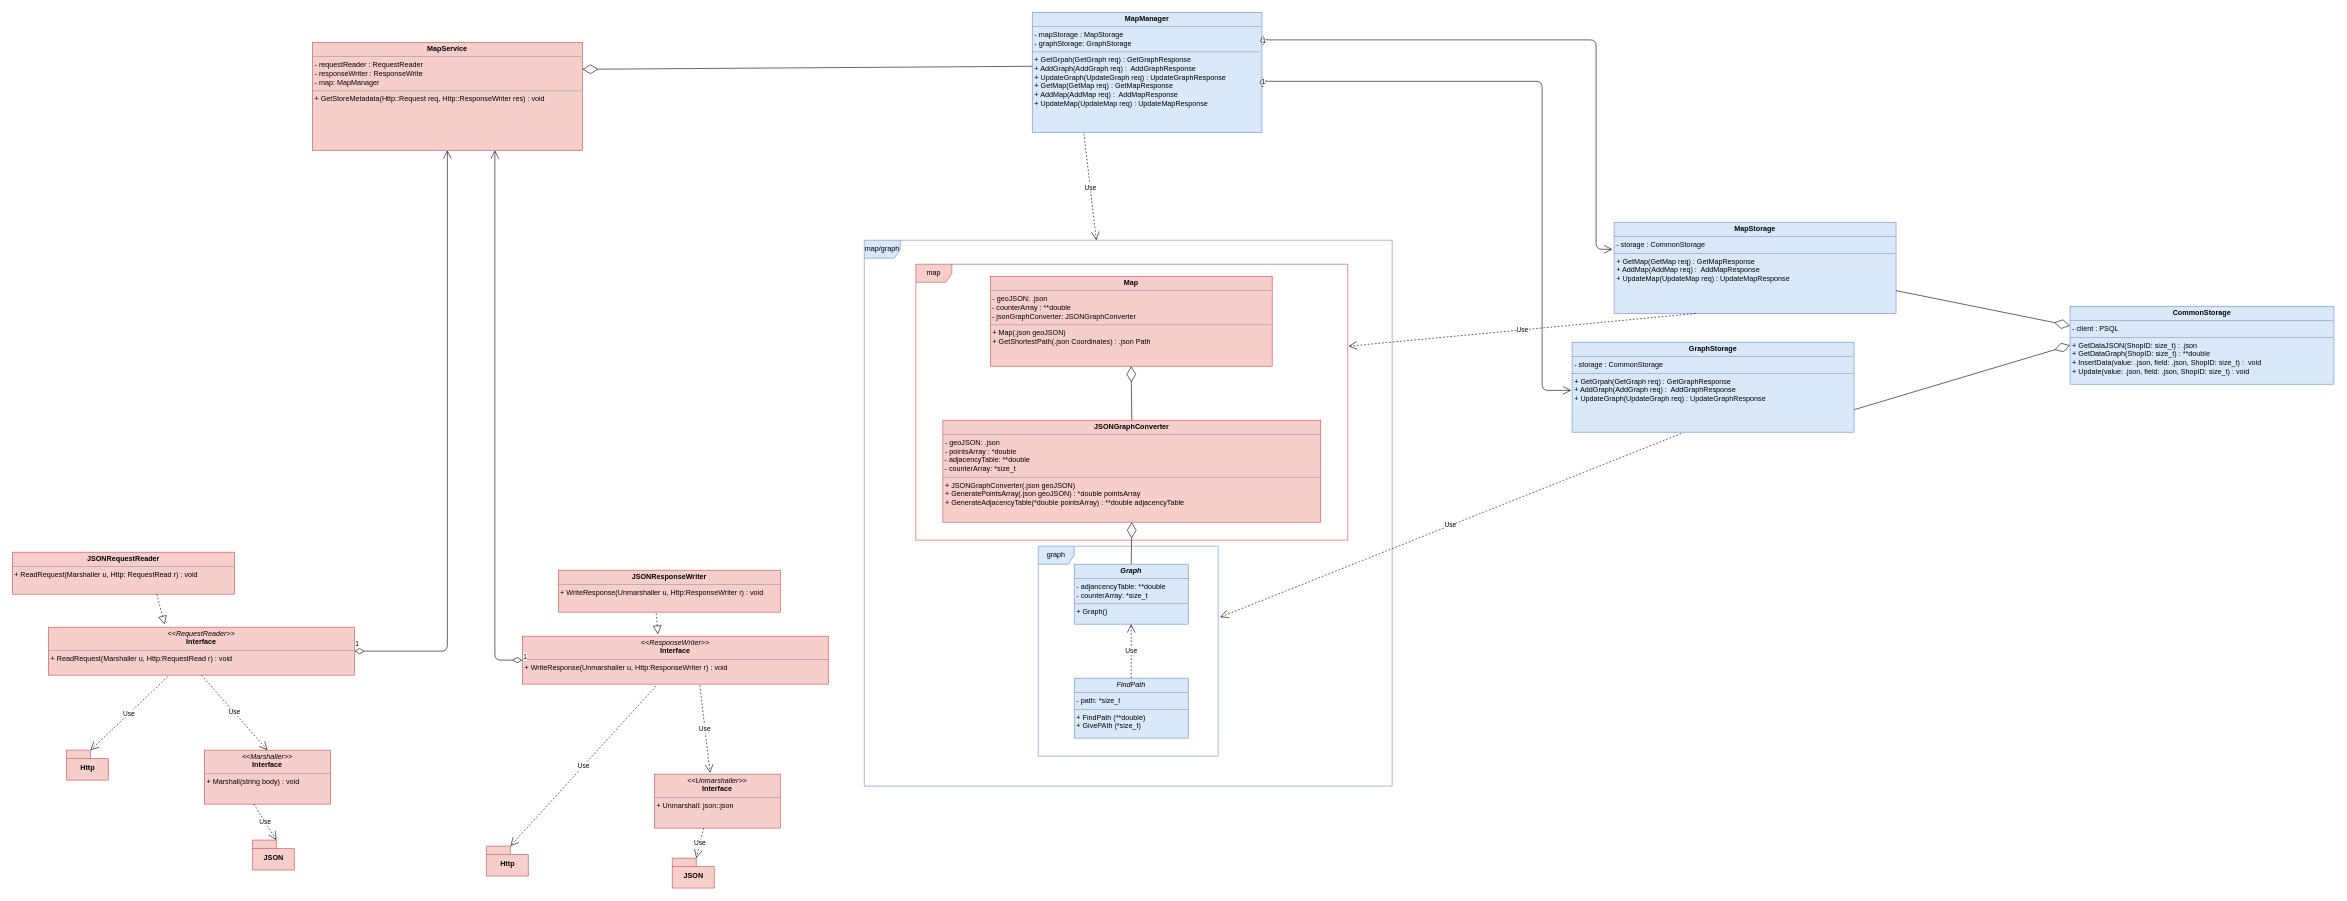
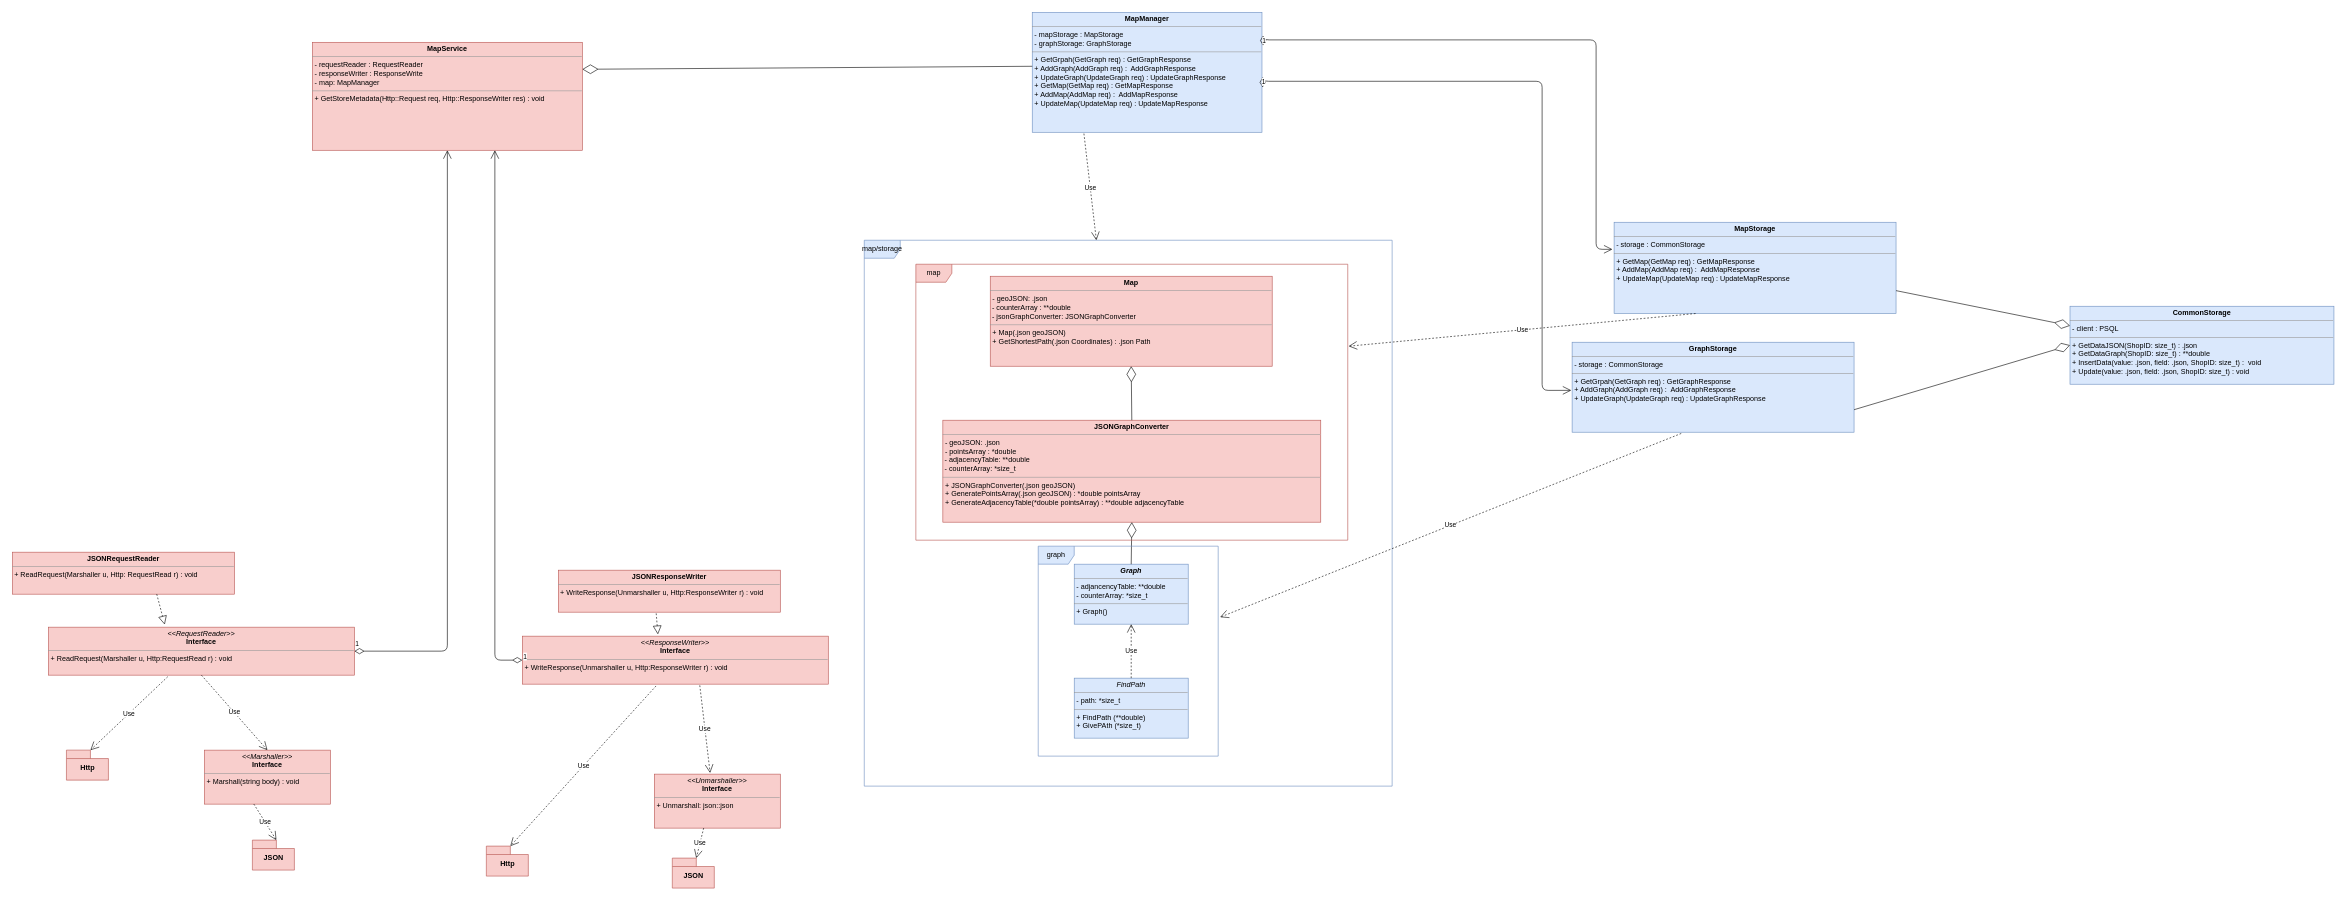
- <mxCell id="34" value="map/graph" style="shape=umlFrame;whiteSpace=wrap;html=1;fillColor=#dae8fc;strokeColor=#6c8ebf;" parent="1" vertex="1"><mxGeometry x="1440" y="400" width="880" height="910" as="geometry" /></mxCell>
+ <mxCell id="34" value="map/storage" style="shape=umlFrame;whiteSpace=wrap;html=1;fillColor=#dae8fc;strokeColor=#6c8ebf;" parent="1" vertex="1"><mxGeometry x="1440" y="400" width="880" height="910" as="geometry" /></mxCell>
